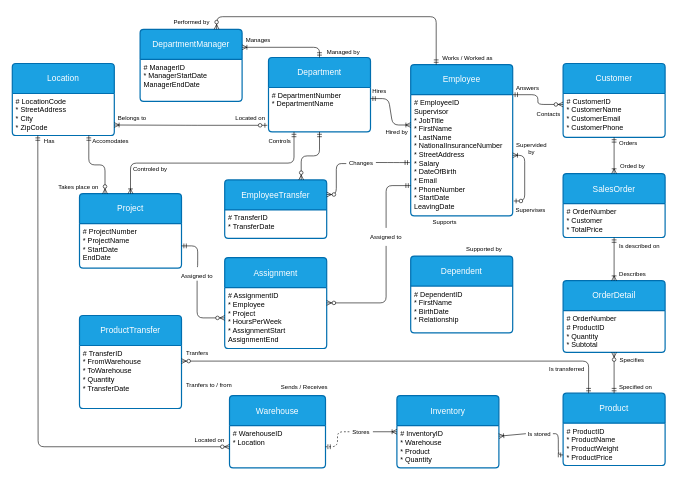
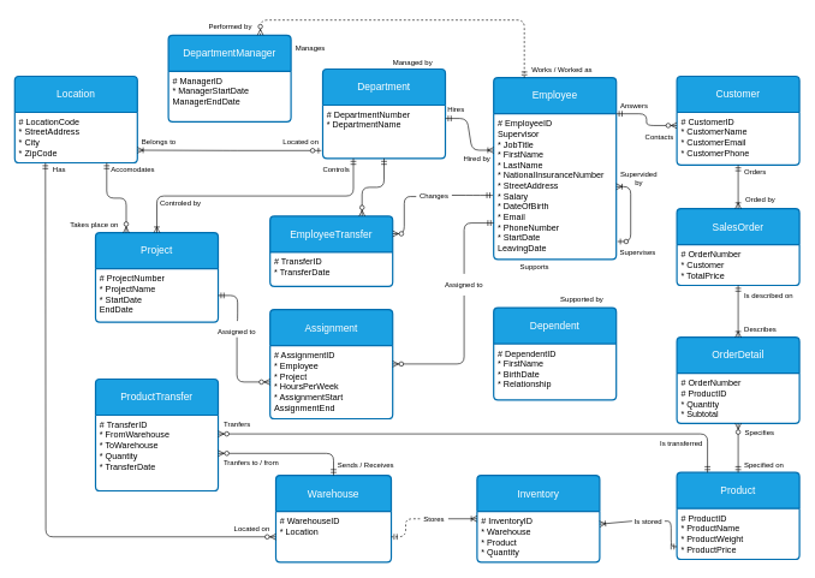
- <mxCell id="87" value="" style="edgeStyle=elbowEdgeStyle;fontSize=12;html=1;endArrow=ERzeroToMany;startArrow=ERmandOne;fontColor=#FFFFFF;elbow=vertical;exitX=0.25;exitY=0;exitDx=0;exitDy=0;entryX=0.75;entryY=0;entryDx=0;entryDy=0;" parent="1" source="6" target="71" edge="1"><mxGeometry width="100" height="100" relative="1" as="geometry"><mxPoint x="671" y="33" as="sourcePoint" /><mxPoint x="771" y="-67" as="targetPoint" /><Array as="points"><mxPoint x="552" y="27" /></Array></mxGeometry></mxCell>
+ <mxCell id="87" value="" style="edgeStyle=elbowEdgeStyle;fontSize=12;html=1;endArrow=ERzeroToMany;startArrow=ERmandOne;fontColor=#FFFFFF;elbow=vertical;exitX=0.25;exitY=0;exitDx=0;exitDy=0;entryX=0.75;entryY=0;entryDx=0;entryDy=0;dashed=1;" parent="1" source="6" target="71" edge="1"><mxGeometry width="100" height="100" relative="1" as="geometry"><mxPoint x="671" y="33" as="sourcePoint" /><mxPoint x="771" y="-67" as="targetPoint" /><Array as="points"><mxPoint x="552" y="27" /></Array></mxGeometry></mxCell>
- <mxCell id="75" value="" style="edgeStyle=elbowEdgeStyle;fontSize=12;html=1;endArrow=ERoneToMany;startArrow=ERmandOne;fontColor=#000000;exitX=0.5;exitY=0;exitDx=0;exitDy=0;elbow=vertical;entryX=1;entryY=0.25;entryDx=0;entryDy=0;" parent="1" source="19" target="71" edge="1"><mxGeometry width="100" height="100" relative="1" as="geometry"><mxPoint x="480" y="13" as="sourcePoint" /><mxPoint x="442" y="63" as="targetPoint" /><Array as="points"><mxPoint x="470" y="78" /></Array></mxGeometry></mxCell>
+ <mxCell id="80" value="" style="edgeStyle=elbowEdgeStyle;fontSize=12;html=1;endArrow=ERzeroToMany;startArrow=ERmandOne;fontColor=#FFFFFF;elbow=vertical;exitX=0.5;exitY=0;exitDx=0;exitDy=0;entryX=1;entryY=0.5;entryDx=0;entryDy=0;" parent="1" source="17" target="30" edge="1"><mxGeometry width="100" height="100" relative="1" as="geometry"><mxPoint x="520" y="721" as="sourcePoint" /><mxPoint x="620" y="621" as="targetPoint" /><Array as="points"><mxPoint x="380" y="628" /></Array></mxGeometry></mxCell>
